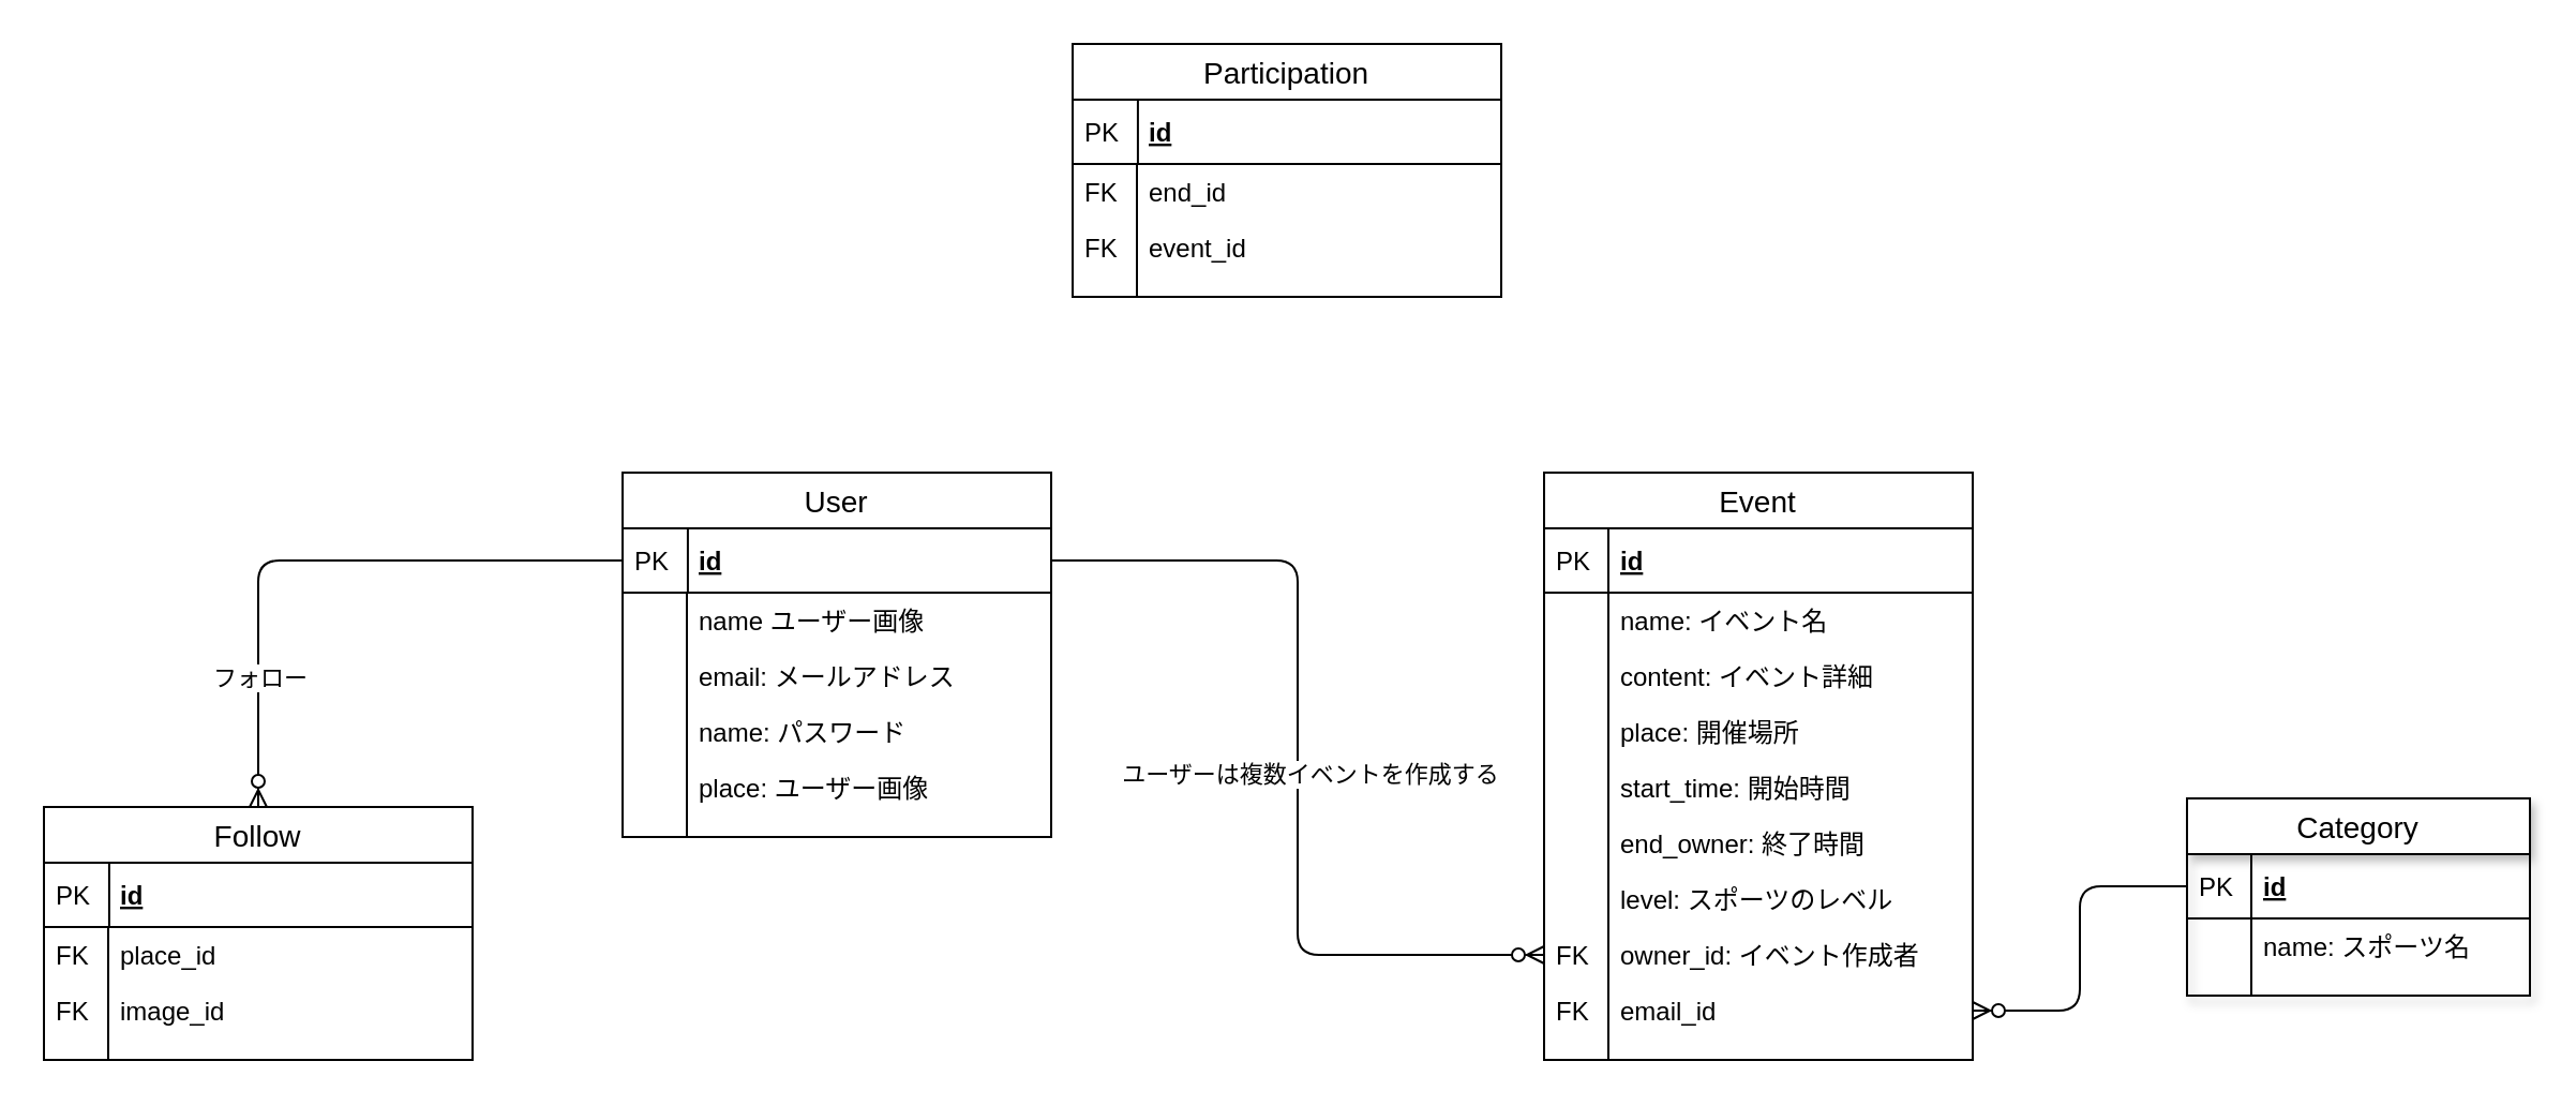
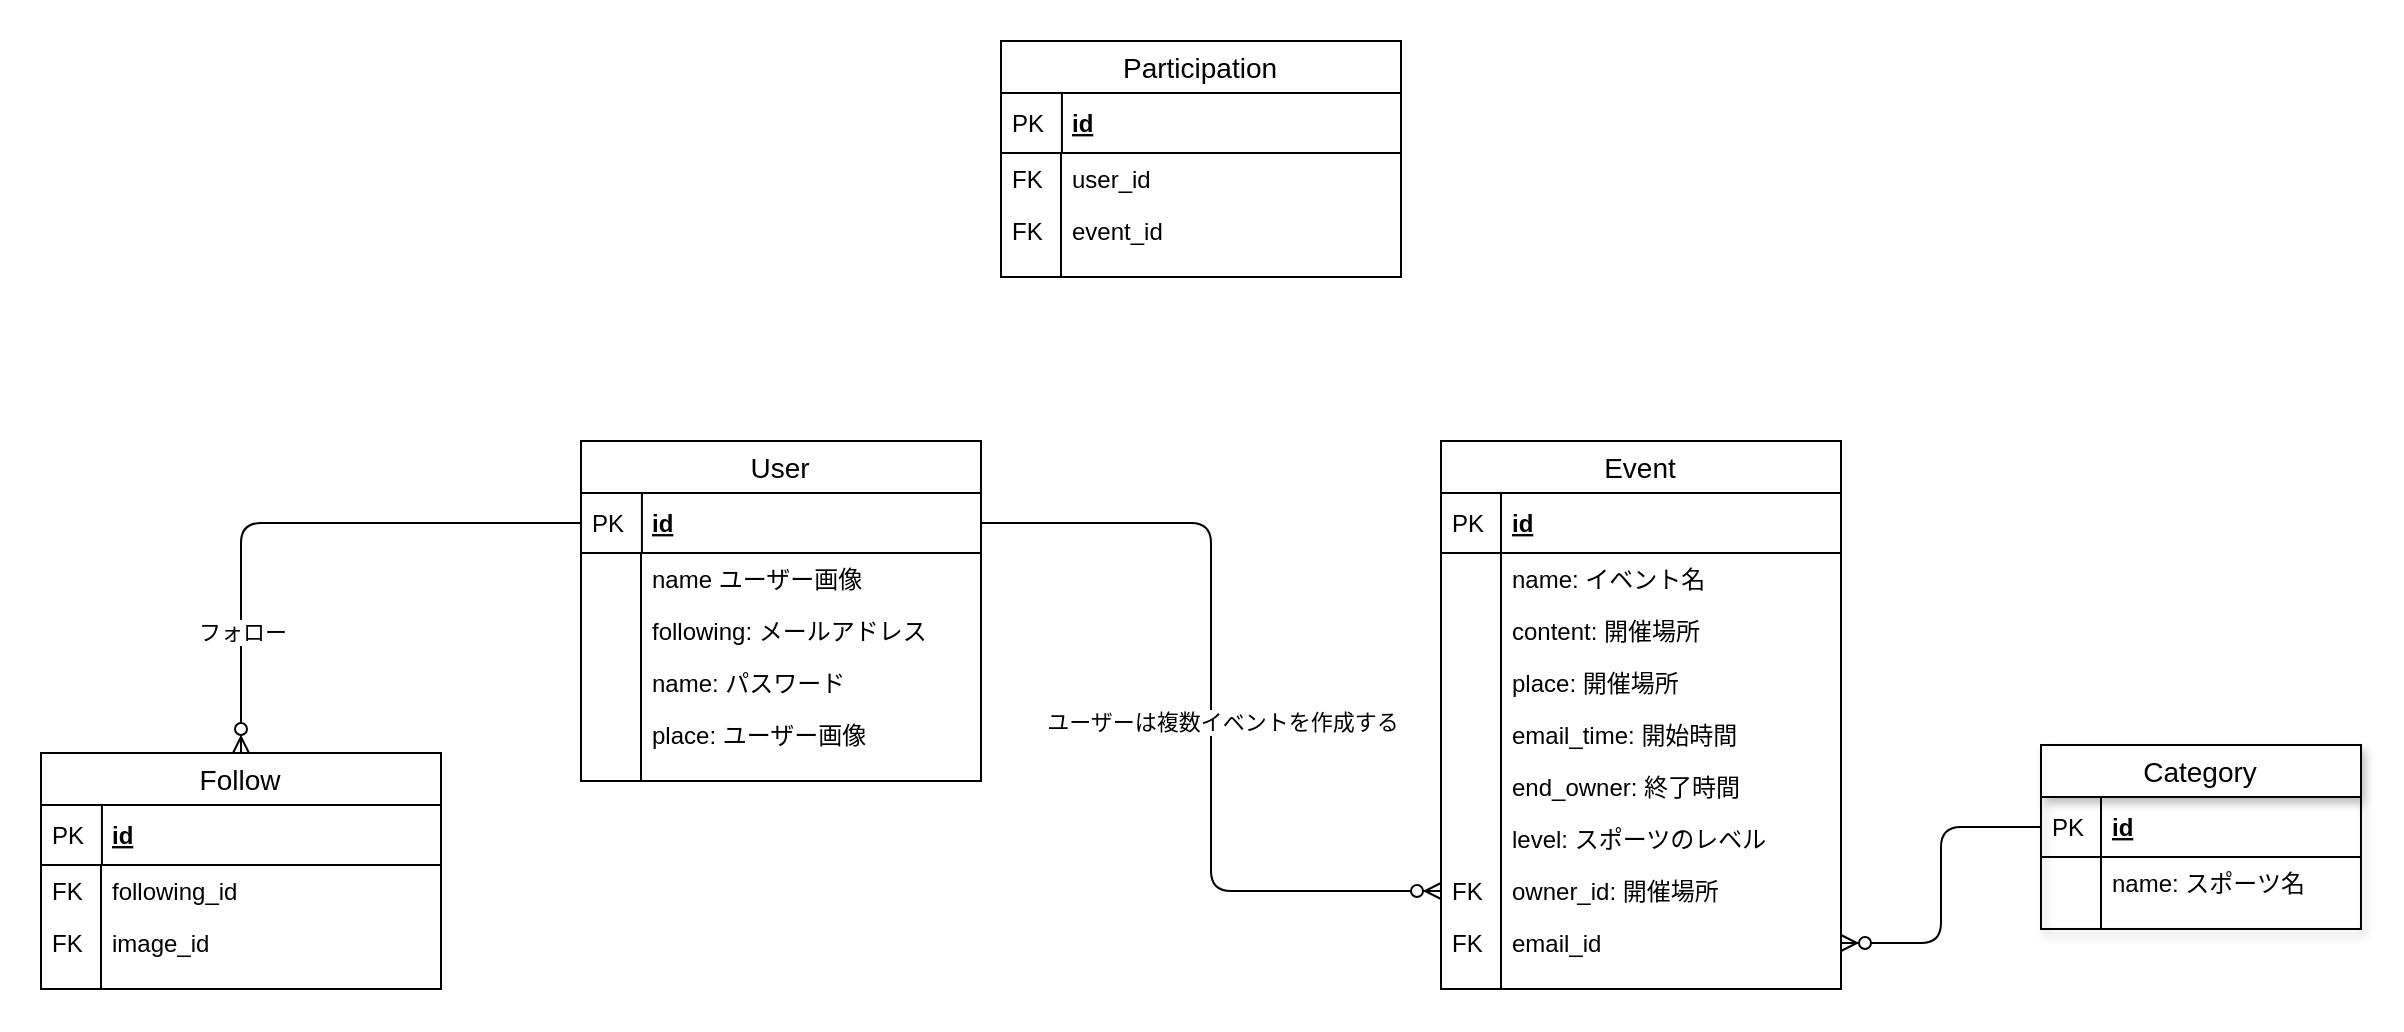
- <mxCell id="51" value="end_id" style="shape=partialRectangle;top=0;left=0;right=0;bottom=0;align=left;verticalAlign=top;fillColor=none;spacingLeft=34;spacingRight=4;overflow=hidden;rotatable=0;points=[[0,0.5],[1,0.5]];portConstraint=eastwest;dropTarget=0;fontSize=12;" vertex="1" parent="48"><mxGeometry y="56" width="200" height="26" as="geometry" /></mxCell>
+ <mxCell id="51" value="user_id" style="shape=partialRectangle;top=0;left=0;right=0;bottom=0;align=left;verticalAlign=top;fillColor=none;spacingLeft=34;spacingRight=4;overflow=hidden;rotatable=0;points=[[0,0.5],[1,0.5]];portConstraint=eastwest;dropTarget=0;fontSize=12;" vertex="1" parent="48"><mxGeometry y="56" width="200" height="26" as="geometry" /></mxCell>
- <mxCell id="30" value="email: メールアドレス" style="shape=partialRectangle;top=0;left=0;right=0;bottom=0;align=left;verticalAlign=top;fillColor=none;spacingLeft=34;spacingRight=4;overflow=hidden;rotatable=0;points=[[0,0.5],[1,0.5]];portConstraint=eastwest;dropTarget=0;fontSize=12;" vertex="1" parent="25"><mxGeometry y="82" width="200" height="26" as="geometry" /></mxCell>
+ <mxCell id="30" value="following: メールアドレス" style="shape=partialRectangle;top=0;left=0;right=0;bottom=0;align=left;verticalAlign=top;fillColor=none;spacingLeft=34;spacingRight=4;overflow=hidden;rotatable=0;points=[[0,0.5],[1,0.5]];portConstraint=eastwest;dropTarget=0;fontSize=12;" vertex="1" parent="25"><mxGeometry y="82" width="200" height="26" as="geometry" /></mxCell>
- <mxCell id="9" value="content: イベント詳細" style="shape=partialRectangle;top=0;left=0;right=0;bottom=0;align=left;verticalAlign=top;fillColor=none;spacingLeft=34;spacingRight=4;overflow=hidden;rotatable=0;points=[[0,0.5],[1,0.5]];portConstraint=eastwest;dropTarget=0;fontSize=12;" vertex="1" parent="4"><mxGeometry y="82" width="200" height="26" as="geometry" /></mxCell>
+ <mxCell id="9" value="content: 開催場所" style="shape=partialRectangle;top=0;left=0;right=0;bottom=0;align=left;verticalAlign=top;fillColor=none;spacingLeft=34;spacingRight=4;overflow=hidden;rotatable=0;points=[[0,0.5],[1,0.5]];portConstraint=eastwest;dropTarget=0;fontSize=12;" vertex="1" parent="4"><mxGeometry y="82" width="200" height="26" as="geometry" /></mxCell>
- <mxCell id="13" value="start_time: 開始時間" style="shape=partialRectangle;top=0;left=0;right=0;bottom=0;align=left;verticalAlign=top;fillColor=none;spacingLeft=34;spacingRight=4;overflow=hidden;rotatable=0;points=[[0,0.5],[1,0.5]];portConstraint=eastwest;dropTarget=0;fontSize=12;" vertex="1" parent="4"><mxGeometry y="134" width="200" height="26" as="geometry" /></mxCell>
+ <mxCell id="13" value="email_time: 開始時間" style="shape=partialRectangle;top=0;left=0;right=0;bottom=0;align=left;verticalAlign=top;fillColor=none;spacingLeft=34;spacingRight=4;overflow=hidden;rotatable=0;points=[[0,0.5],[1,0.5]];portConstraint=eastwest;dropTarget=0;fontSize=12;" vertex="1" parent="4"><mxGeometry y="134" width="200" height="26" as="geometry" /></mxCell>
- <mxCell id="60" value="place_id" style="shape=partialRectangle;top=0;left=0;right=0;bottom=0;align=left;verticalAlign=top;fillColor=none;spacingLeft=34;spacingRight=4;overflow=hidden;rotatable=0;points=[[0,0.5],[1,0.5]];portConstraint=eastwest;dropTarget=0;fontSize=12;" vertex="1" parent="57"><mxGeometry y="56" width="200" height="26" as="geometry" /></mxCell>
+ <mxCell id="60" value="following_id" style="shape=partialRectangle;top=0;left=0;right=0;bottom=0;align=left;verticalAlign=top;fillColor=none;spacingLeft=34;spacingRight=4;overflow=hidden;rotatable=0;points=[[0,0.5],[1,0.5]];portConstraint=eastwest;dropTarget=0;fontSize=12;" vertex="1" parent="57"><mxGeometry y="56" width="200" height="26" as="geometry" /></mxCell>
- <mxCell id="19" value="owner_id: イベント作成者" style="shape=partialRectangle;top=0;left=0;right=0;bottom=0;align=left;verticalAlign=top;fillColor=none;spacingLeft=34;spacingRight=4;overflow=hidden;rotatable=0;points=[[0,0.5],[1,0.5]];portConstraint=eastwest;dropTarget=0;fontSize=12;" vertex="1" parent="4"><mxGeometry y="212" width="200" height="26" as="geometry" /></mxCell>
+ <mxCell id="19" value="owner_id: 開催場所" style="shape=partialRectangle;top=0;left=0;right=0;bottom=0;align=left;verticalAlign=top;fillColor=none;spacingLeft=34;spacingRight=4;overflow=hidden;rotatable=0;points=[[0,0.5],[1,0.5]];portConstraint=eastwest;dropTarget=0;fontSize=12;" vertex="1" parent="4"><mxGeometry y="212" width="200" height="26" as="geometry" /></mxCell>
